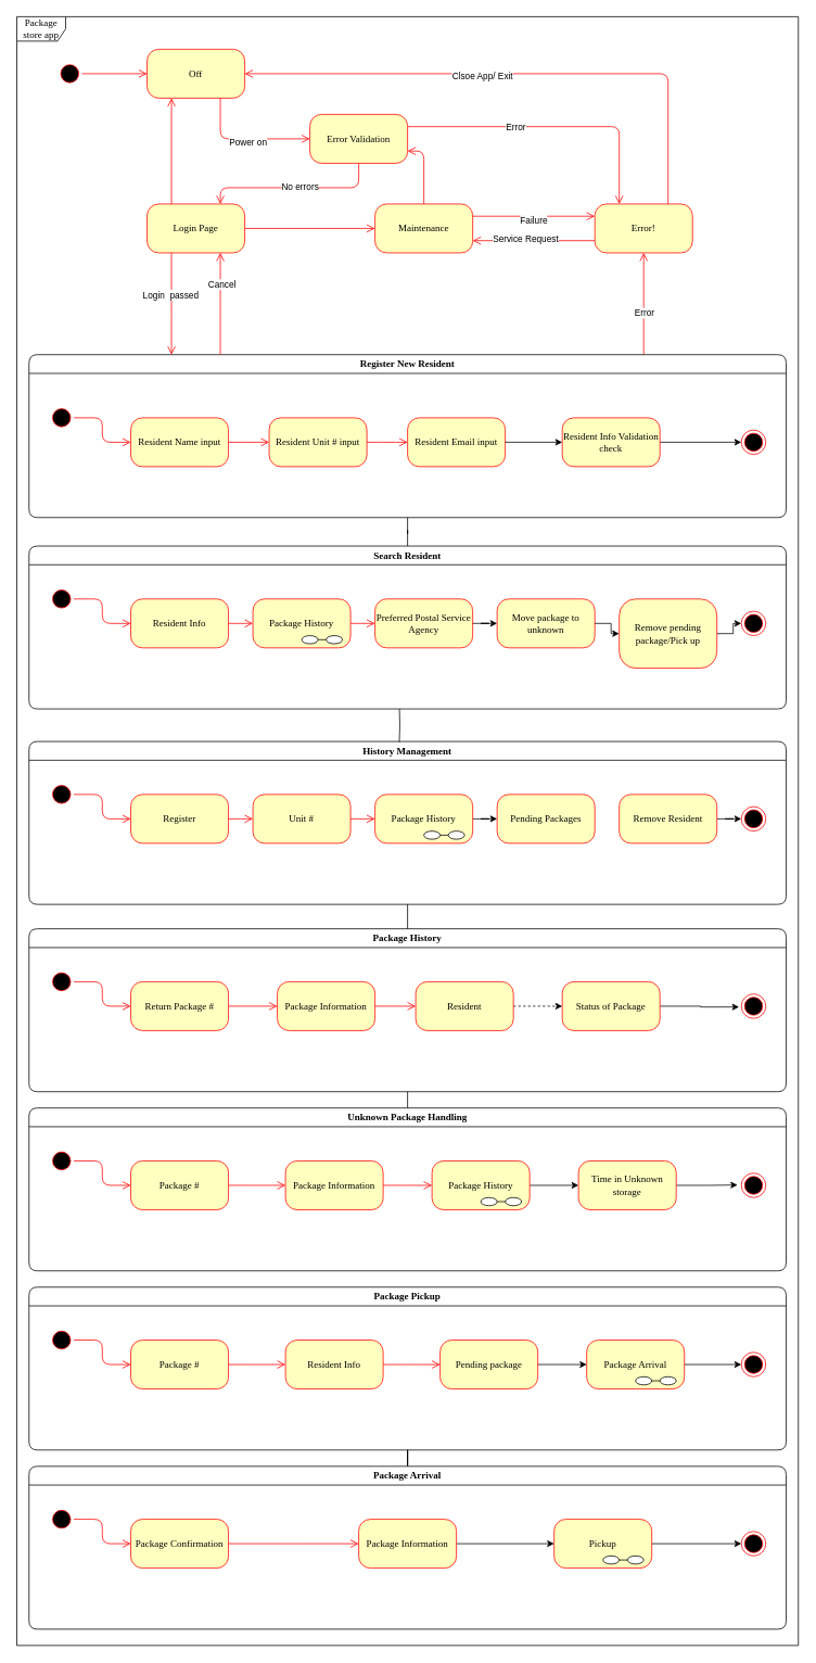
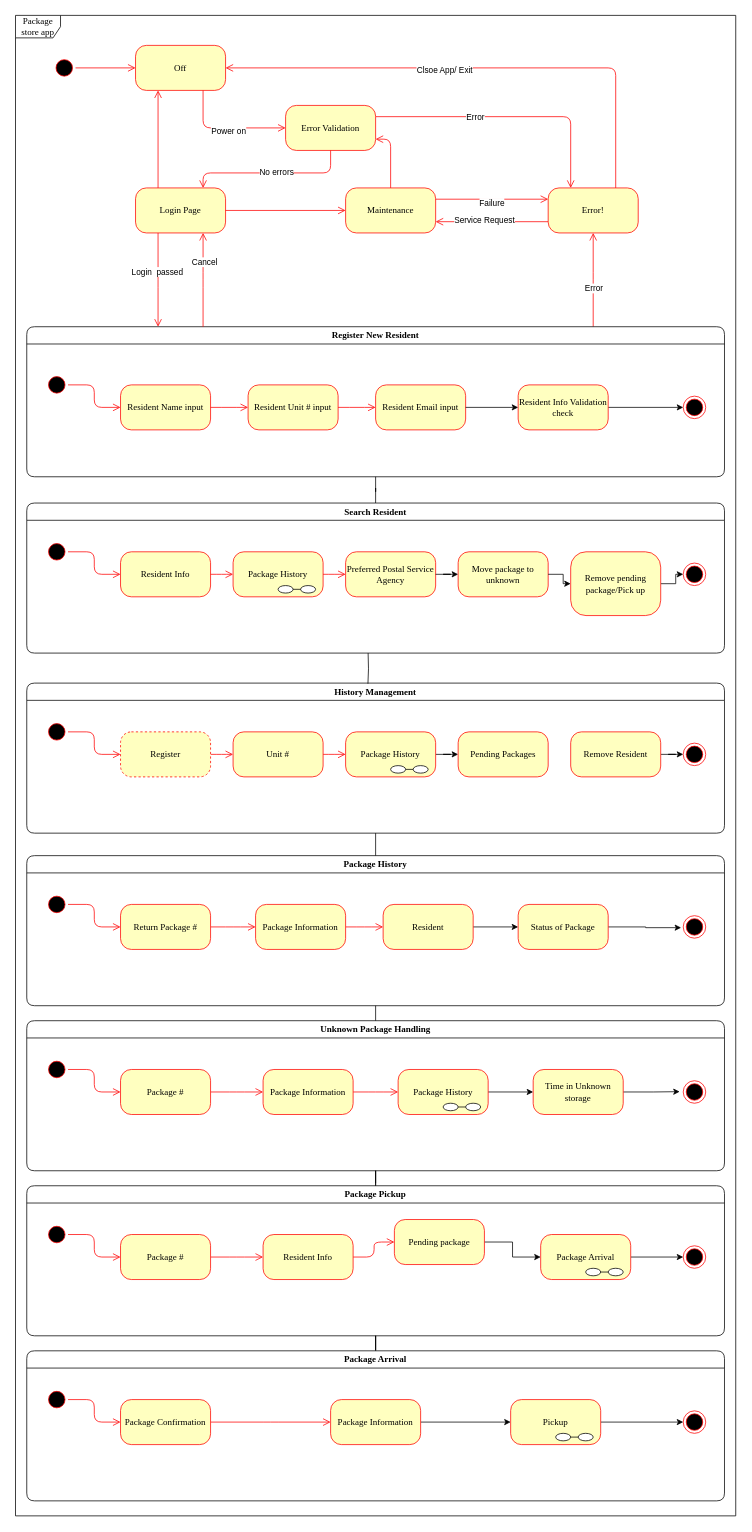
- <mxCell id="63" value="Register" style="rounded=1;whiteSpace=wrap;html=1;arcSize=24;fillColor=#ffffc0;strokeColor=#ff0000;shadow=0;comic=0;labelBackgroundColor=none;fontFamily=Verdana;fontSize=12;fontColor=#000000;align=center;" parent="61" vertex="1"><mxGeometry x="125" y="65" width="120" height="60" as="geometry" /></mxCell>
+ <mxCell id="63" value="Register" style="rounded=1;whiteSpace=wrap;html=1;arcSize=24;fillColor=#ffffc0;strokeColor=#ff0000;shadow=0;comic=0;labelBackgroundColor=none;fontFamily=Verdana;fontSize=12;fontColor=#000000;align=center;dashed=1;" parent="61" vertex="1"><mxGeometry x="125" y="65" width="120" height="60" as="geometry" /></mxCell>
- <mxCell id="85" value="" style="edgeStyle=orthogonalEdgeStyle;rounded=0;orthogonalLoop=1;jettySize=auto;html=1;dashed=1;" parent="77" source="86" target="88" edge="1"><mxGeometry relative="1" as="geometry" /></mxCell>
+ <mxCell id="85" value="" style="edgeStyle=orthogonalEdgeStyle;rounded=0;orthogonalLoop=1;jettySize=auto;html=1;" parent="77" source="86" target="88" edge="1"><mxGeometry relative="1" as="geometry" /></mxCell>
+ <mxCell id="142" style="edgeStyle=orthogonalEdgeStyle;rounded=0;orthogonalLoop=1;jettySize=auto;html=1;entryX=0.5;entryY=-0.017;entryDx=0;entryDy=0;entryPerimeter=0;endArrow=none;endFill=0;" parent="1" source="89" target="108" edge="1"><mxGeometry relative="1" as="geometry" /></mxCell>
- <mxCell id="122" value="Pending package" style="rounded=1;whiteSpace=wrap;html=1;arcSize=24;fillColor=#ffffc0;strokeColor=#ff0000;shadow=0;comic=0;labelBackgroundColor=none;fontFamily=Verdana;fontSize=12;fontColor=#000000;align=center;" parent="108" vertex="1"><mxGeometry x="505" y="65" width="120" height="60" as="geometry" /></mxCell>
+ <mxCell id="122" value="Pending package" style="rounded=1;whiteSpace=wrap;html=1;arcSize=24;fillColor=#ffffc0;strokeColor=#ff0000;shadow=0;comic=0;labelBackgroundColor=none;fontFamily=Verdana;fontSize=12;fontColor=#000000;align=center;" parent="108" vertex="1"><mxGeometry x="490" y="45" width="120" height="60" as="geometry" /></mxCell>
